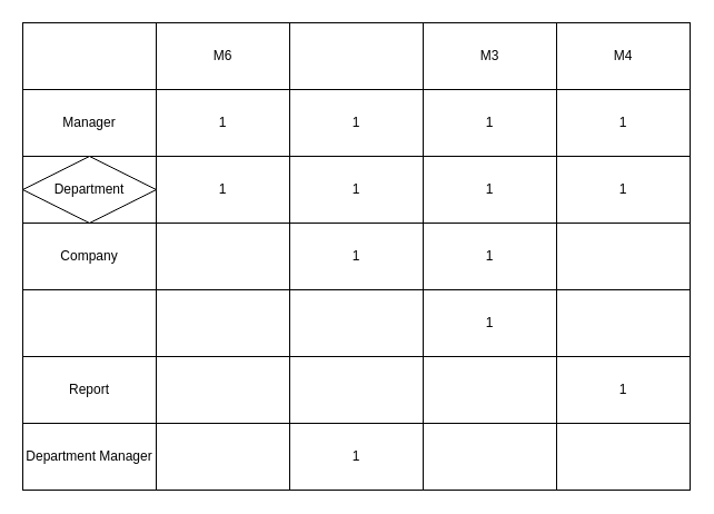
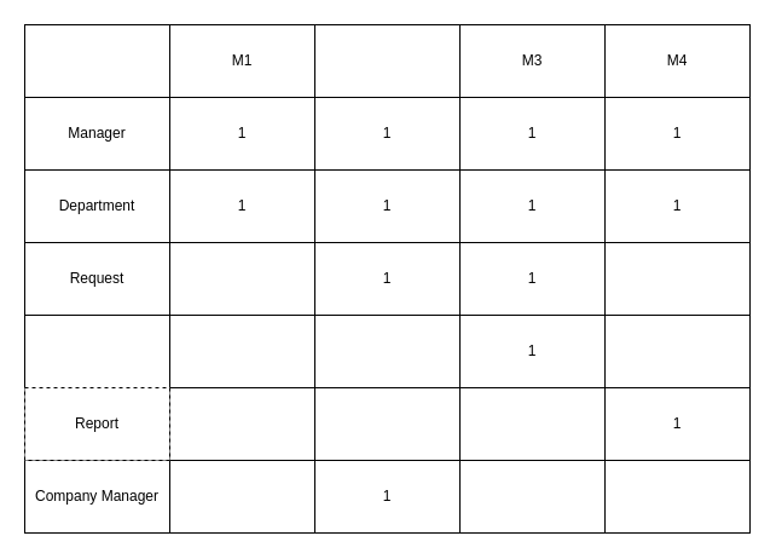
- <mxCell id="4" value="M6" style="rounded=0;whiteSpace=wrap;html=1;" vertex="1" parent="1"><mxGeometry x="140" y="20" width="120" height="60" as="geometry" /></mxCell>
+ <mxCell id="4" value="M1" style="rounded=0;whiteSpace=wrap;html=1;" vertex="1" parent="1"><mxGeometry x="140" y="20" width="120" height="60" as="geometry" /></mxCell>
- <mxCell id="8" value="Department" style="rhombus;whiteSpace=wrap;html=1;" vertex="1" parent="1"><mxGeometry x="20" y="140" width="120" height="60" as="geometry" /></mxCell>
+ <mxCell id="8" value="Department" style="rounded=0;whiteSpace=wrap;html=1;" vertex="1" parent="1"><mxGeometry x="20" y="140" width="120" height="60" as="geometry" /></mxCell>
- <mxCell id="9" value="Company" style="rounded=0;whiteSpace=wrap;html=1;" vertex="1" parent="1"><mxGeometry x="20" y="200" width="120" height="60" as="geometry" /></mxCell>
+ <mxCell id="9" value="Request" style="rounded=0;whiteSpace=wrap;html=1;" vertex="1" parent="1"><mxGeometry x="20" y="200" width="120" height="60" as="geometry" /></mxCell>
- <mxCell id="35" value="Report" style="rounded=0;whiteSpace=wrap;html=1;" vertex="1" parent="1"><mxGeometry x="20" y="320" width="120" height="60" as="geometry" /></mxCell>
+ <mxCell id="35" value="Report" style="rounded=0;whiteSpace=wrap;html=1;dashed=1;" vertex="1" parent="1"><mxGeometry x="20" y="320" width="120" height="60" as="geometry" /></mxCell>
- <mxCell id="10" value="Department Manager" style="rounded=0;whiteSpace=wrap;html=1;" vertex="1" parent="1"><mxGeometry x="20" y="380" width="120" height="60" as="geometry" /></mxCell>
+ <mxCell id="10" value="Company Manager" style="rounded=0;whiteSpace=wrap;html=1;" vertex="1" parent="1"><mxGeometry x="20" y="380" width="120" height="60" as="geometry" /></mxCell>
